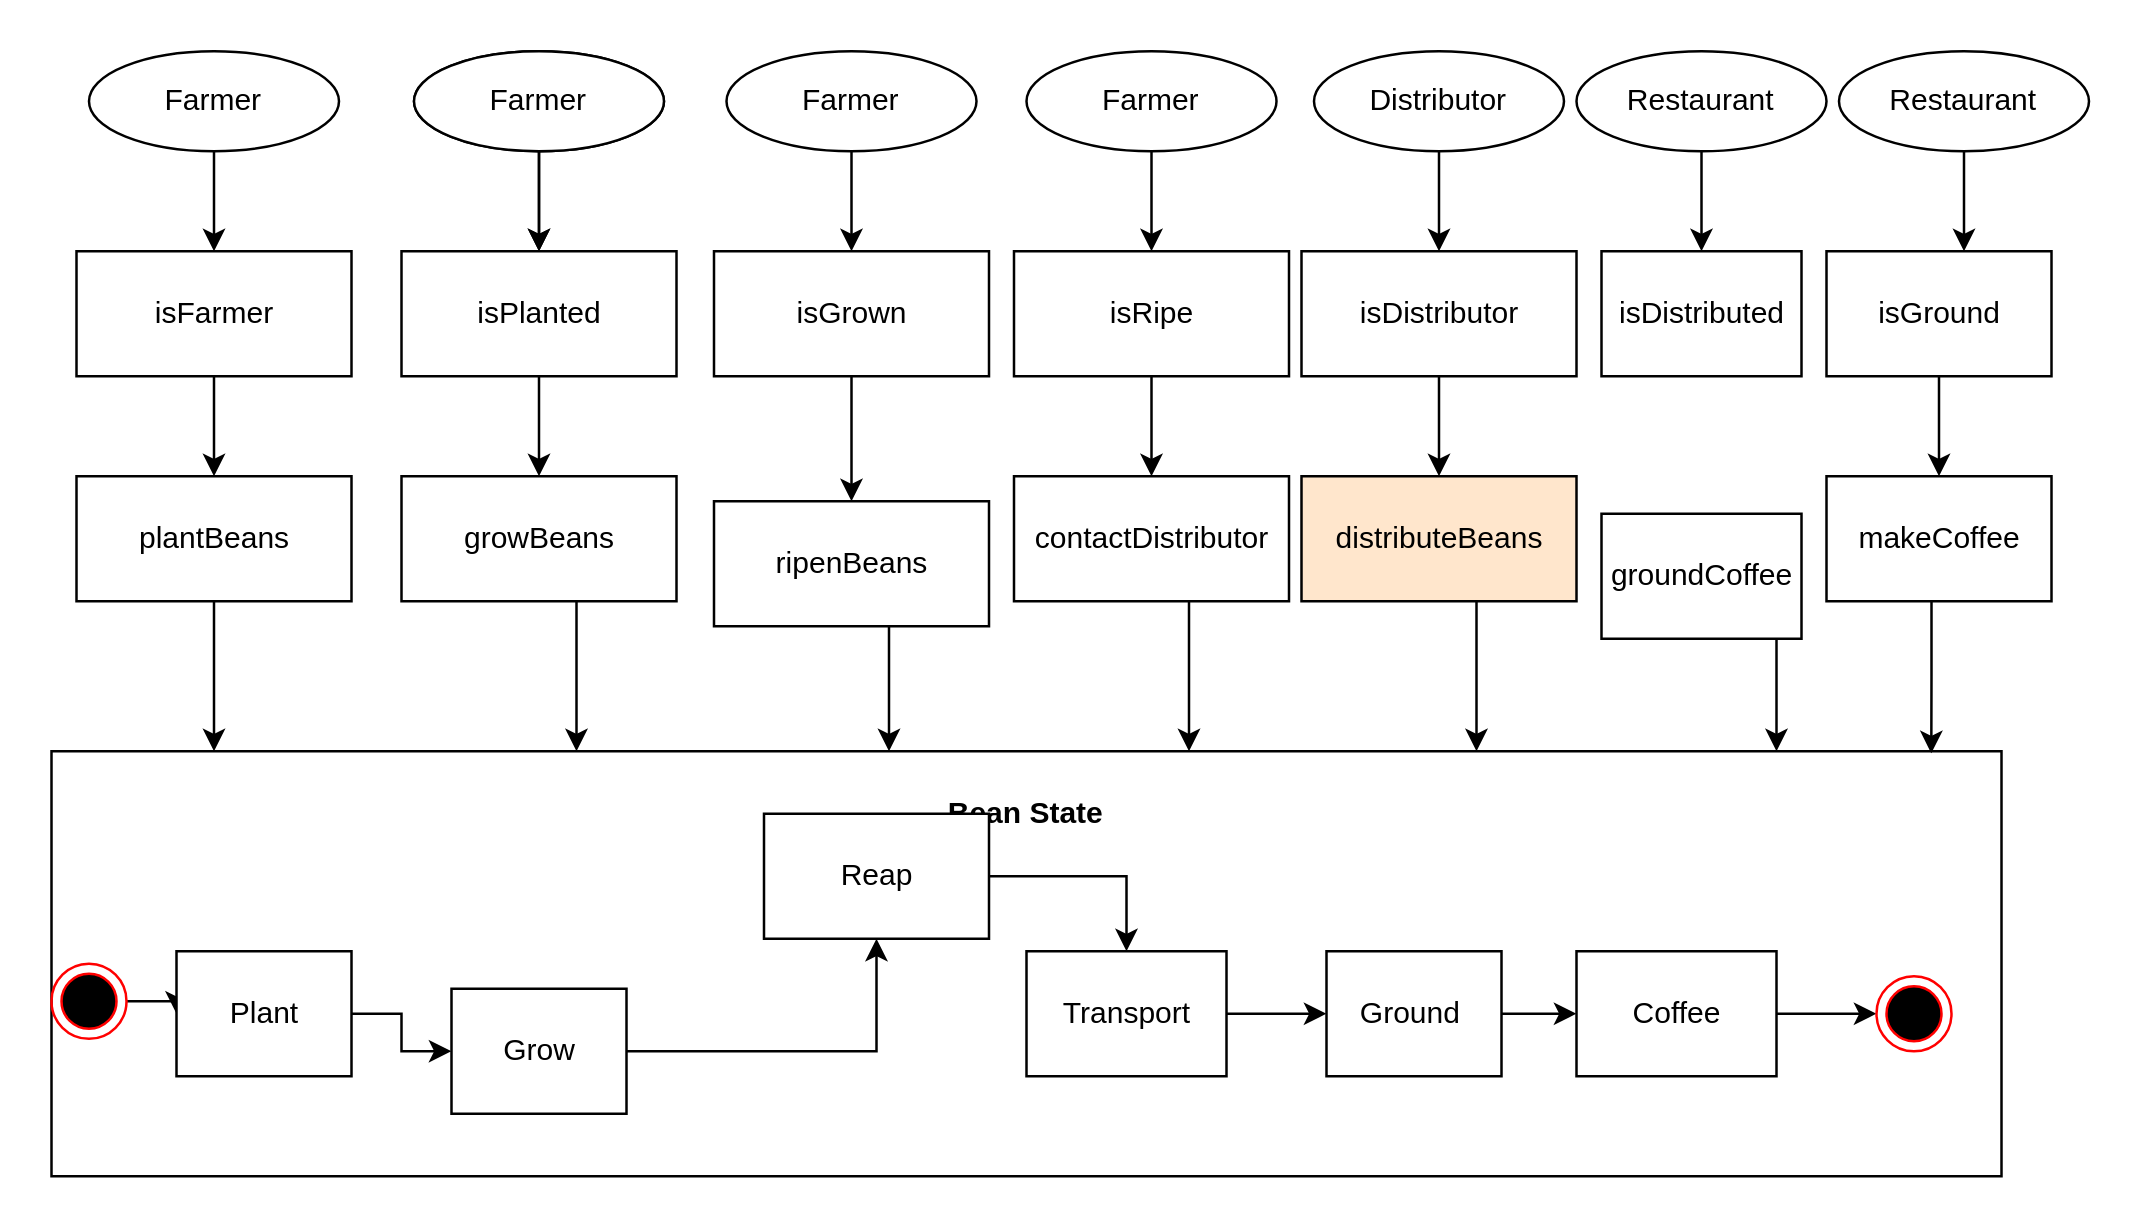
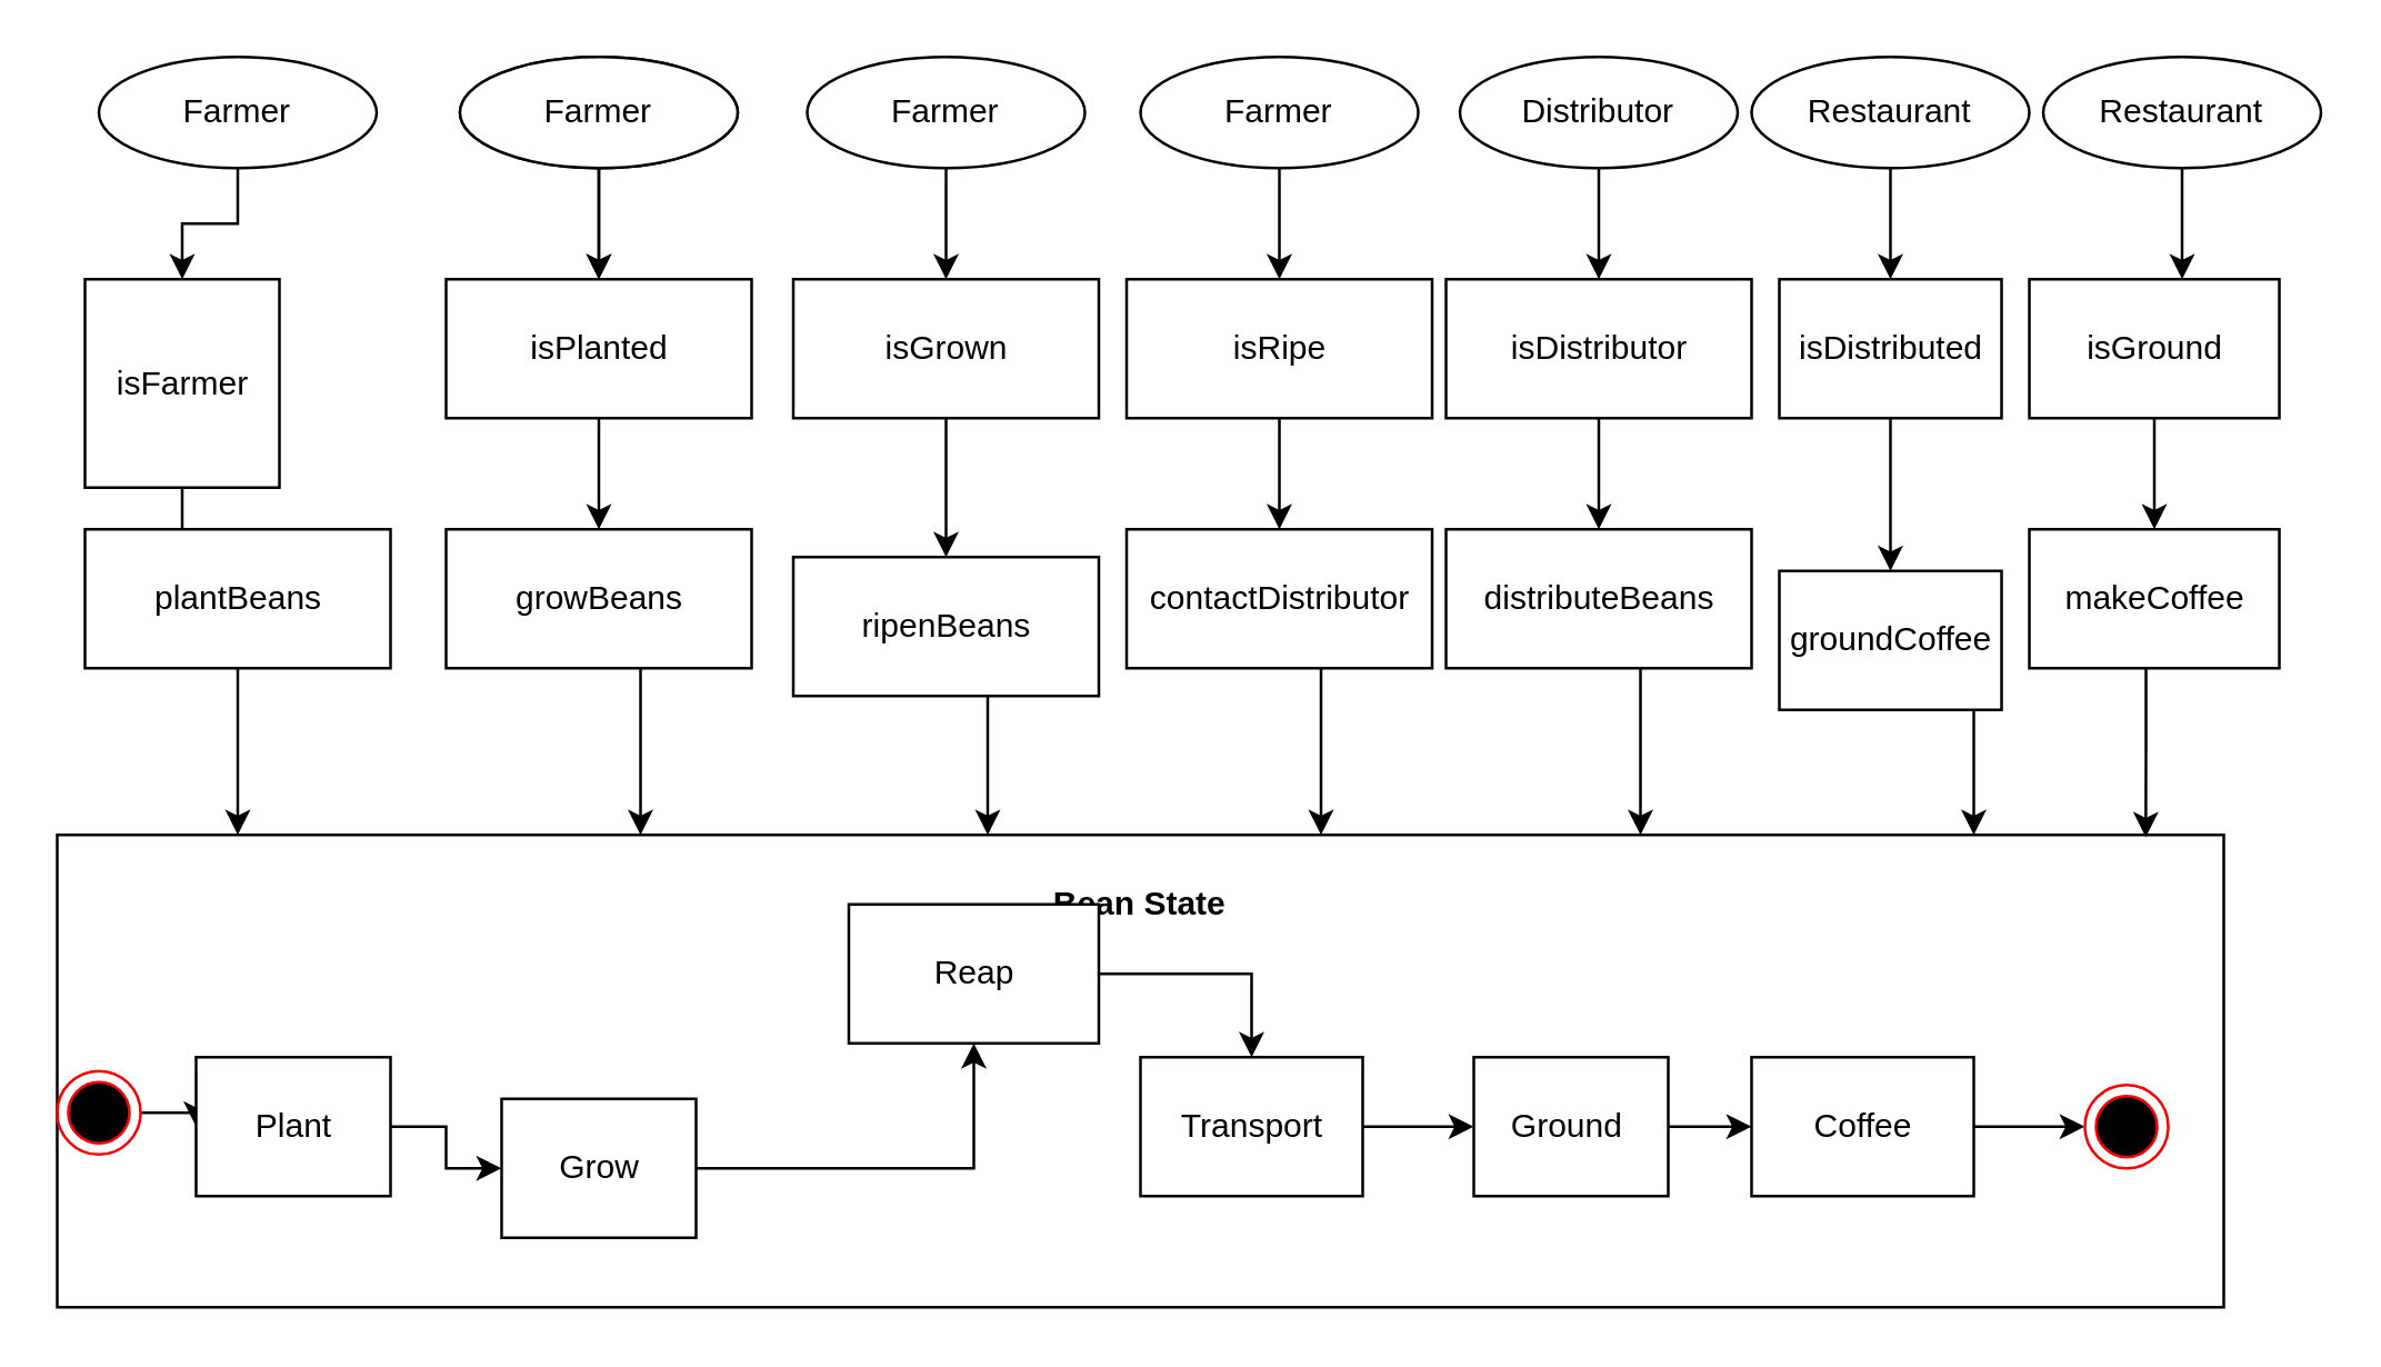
- <mxCell id="21" value="isFarmer" style="html=1;" vertex="1" parent="1"><mxGeometry x="30" y="100" width="110" height="50" as="geometry" /></mxCell>
+ <mxCell id="21" value="isFarmer" style="html=1;" vertex="1" parent="1"><mxGeometry x="30" y="100" width="70" height="75" as="geometry" /></mxCell>
+ <mxCell id="50" value="" style="edgeStyle=orthogonalEdgeStyle;rounded=0;orthogonalLoop=1;jettySize=auto;html=1;" edge="1" parent="1" source="51" target="53"><mxGeometry relative="1" as="geometry" /></mxCell>
- <mxCell id="47" value="distributeBeans" style="html=1;fillColor=#ffe6cc;" vertex="1" parent="1"><mxGeometry x="520" y="190" width="110" height="50" as="geometry" /></mxCell>
+ <mxCell id="47" value="distributeBeans" style="html=1;" vertex="1" parent="1"><mxGeometry x="520" y="190" width="110" height="50" as="geometry" /></mxCell>
